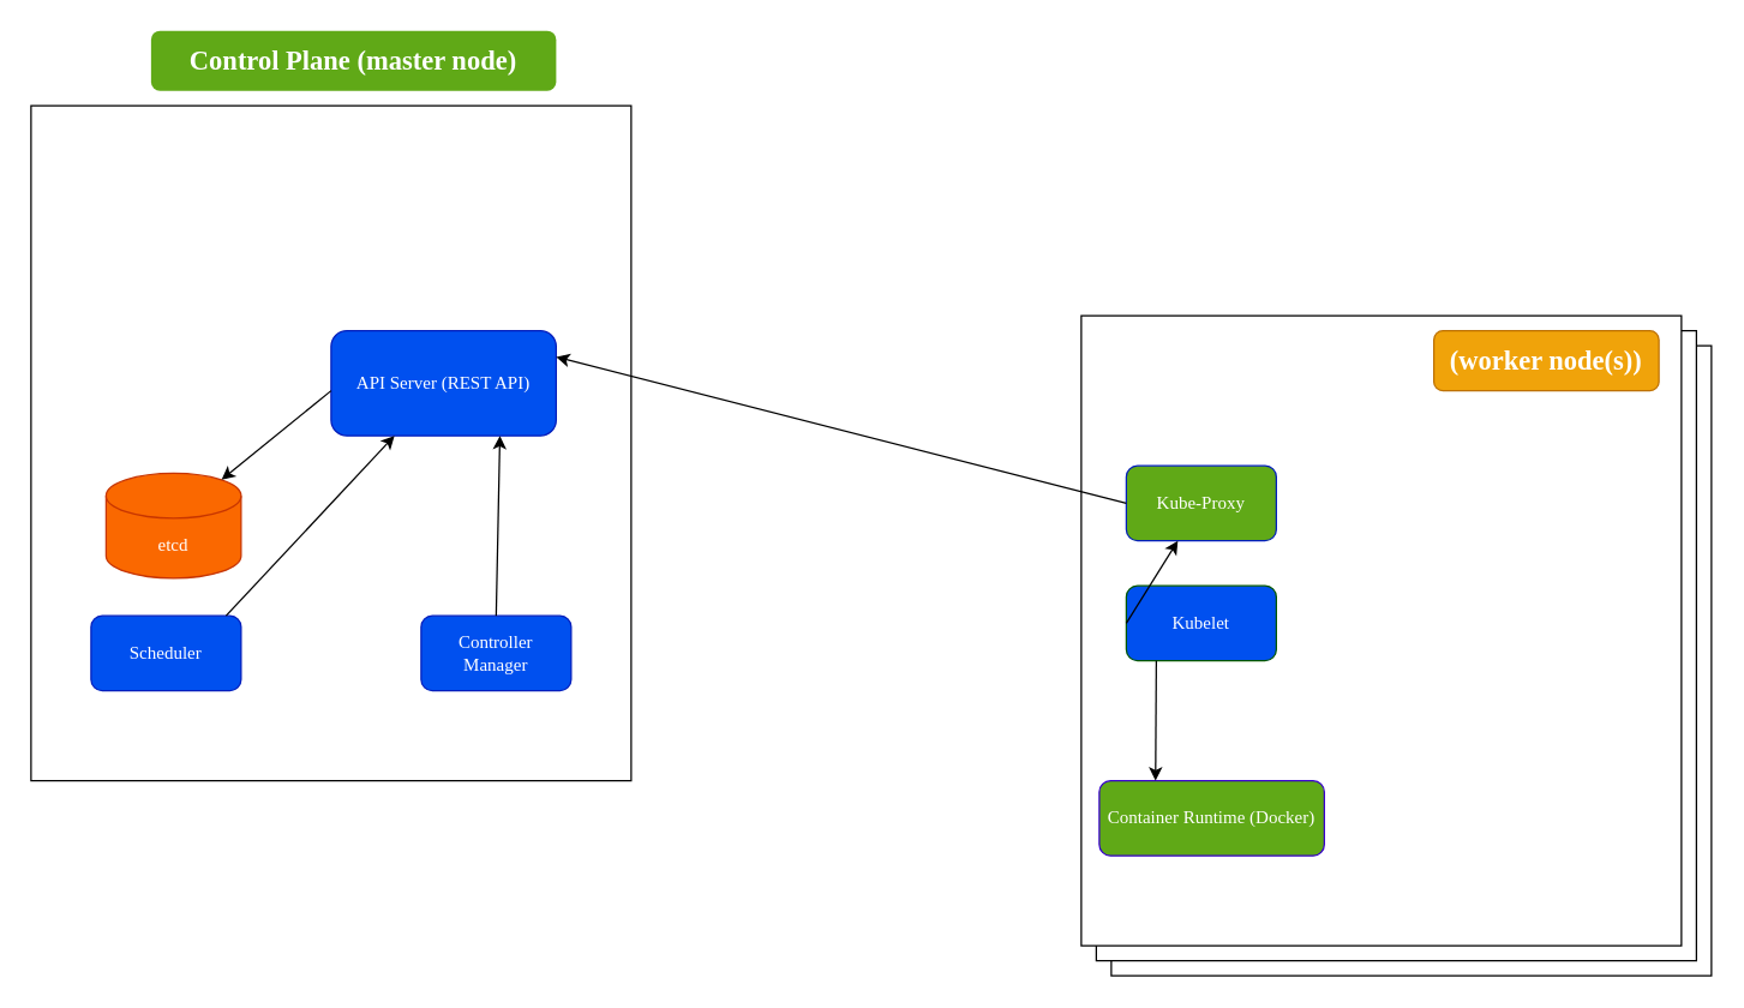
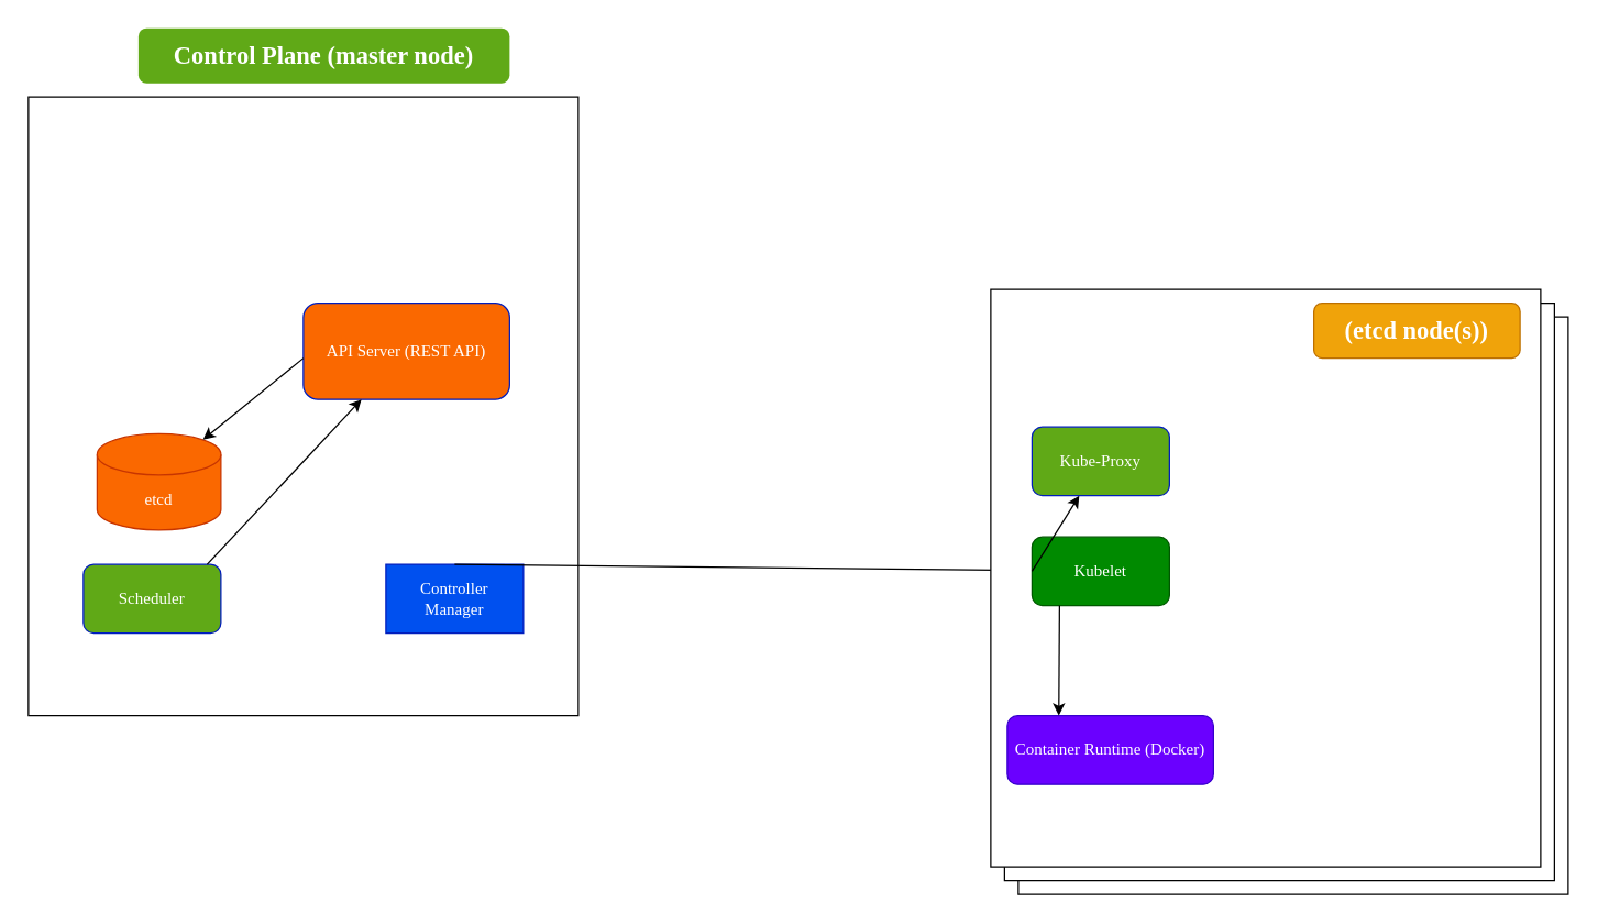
- <mxCell id="17" value="&lt;h2&gt;&lt;font color=&quot;#ffffff&quot; face=&quot;Comic Sans MS&quot;&gt;(worker node(s))&lt;/font&gt;&lt;/h2&gt;" style="rounded=1;whiteSpace=wrap;html=1;fillColor=#f0a30a;fontColor=#000000;strokeColor=#BD7000;" vertex="1" parent="1"><mxGeometry x="955" y="220" width="150" height="40" as="geometry" /></mxCell>
+ <mxCell id="17" value="&lt;h2&gt;&lt;font color=&quot;#ffffff&quot; face=&quot;Comic Sans MS&quot;&gt;(etcd node(s))&lt;/font&gt;&lt;/h2&gt;" style="rounded=1;whiteSpace=wrap;html=1;fillColor=#f0a30a;fontColor=#000000;strokeColor=#BD7000;" vertex="1" parent="1"><mxGeometry x="955" y="220" width="150" height="40" as="geometry" /></mxCell>
- <mxCell id="7" value="API Server (REST API)" style="rounded=1;whiteSpace=wrap;html=1;fontFamily=Comic Sans MS;fillColor=#0050ef;fontColor=#ffffff;strokeColor=#001DBC;" vertex="1" parent="1"><mxGeometry x="220" y="220" width="150" height="70" as="geometry" /></mxCell>
+ <mxCell id="7" value="API Server (REST API)" style="rounded=1;whiteSpace=wrap;html=1;fontFamily=Comic Sans MS;fillColor=#fa6800;fontColor=#ffffff;strokeColor=#001DBC;" vertex="1" parent="1"><mxGeometry x="220" y="220" width="150" height="70" as="geometry" /></mxCell>
- <mxCell id="19" value="" style="endArrow=classic;html=1;rounded=0;fontFamily=Comic Sans MS;fontColor=#FFFFFF;entryX=1;entryY=0.25;entryDx=0;entryDy=0;exitX=0;exitY=0.5;exitDx=0;exitDy=0;" edge="1" parent="1" source="16" target="7"><mxGeometry width="50" height="50" relative="1" as="geometry"><mxPoint x="810" y="360" as="sourcePoint" /><mxPoint x="860" y="310" as="targetPoint" /></mxGeometry></mxCell>
- <mxCell id="12" value="" style="endArrow=classic;html=1;rounded=0;fontFamily=Comic Sans MS;fontColor=#FFFFFF;exitX=0.5;exitY=0;exitDx=0;exitDy=0;entryX=0.75;entryY=1;entryDx=0;entryDy=0;" edge="1" parent="1" source="9" target="7"><mxGeometry width="50" height="50" relative="1" as="geometry"><mxPoint x="160" y="420" as="sourcePoint" /><mxPoint x="272.258" y="300" as="targetPoint" /></mxGeometry></mxCell>
+ <mxCell id="12" value="" style="endArrow=classic;html=1;rounded=0;fontFamily=Comic Sans MS;fontColor=#FFFFFF;exitX=0.5;exitY=0;exitDx=0;exitDy=0;" edge="1" parent="1" source="9" target="15"><mxGeometry width="50" height="50" relative="1" as="geometry"><mxPoint x="160" y="420" as="sourcePoint" /><mxPoint x="272.258" y="300" as="targetPoint" /></mxGeometry></mxCell>
- <mxCell id="15" value="Kubelet" style="rounded=1;whiteSpace=wrap;html=1;fontFamily=Comic Sans MS;fillColor=#0050ef;fontColor=#ffffff;strokeColor=#005700;" vertex="1" parent="1"><mxGeometry x="750" y="390" width="100" height="50" as="geometry" /></mxCell>
+ <mxCell id="15" value="Kubelet" style="rounded=1;whiteSpace=wrap;html=1;fontFamily=Comic Sans MS;fillColor=#008a00;fontColor=#ffffff;strokeColor=#005700;" vertex="1" parent="1"><mxGeometry x="750" y="390" width="100" height="50" as="geometry" /></mxCell>
- <mxCell id="8" value="Scheduler" style="rounded=1;whiteSpace=wrap;html=1;fontFamily=Comic Sans MS;fillColor=#0050ef;fontColor=#ffffff;strokeColor=#001DBC;" vertex="1" parent="1"><mxGeometry x="60" y="410" width="100" height="50" as="geometry" /></mxCell>
+ <mxCell id="8" value="Scheduler" style="rounded=1;whiteSpace=wrap;html=1;fontFamily=Comic Sans MS;fillColor=#60a917;fontColor=#ffffff;strokeColor=#001DBC;" vertex="1" parent="1"><mxGeometry x="60" y="410" width="100" height="50" as="geometry" /></mxCell>
- <mxCell id="9" value="Controller&lt;br&gt;Manager" style="rounded=1;whiteSpace=wrap;html=1;fontFamily=Comic Sans MS;fillColor=#0050ef;fontColor=#ffffff;strokeColor=#001DBC;" vertex="1" parent="1"><mxGeometry x="280" y="410" width="100" height="50" as="geometry" /></mxCell>
+ <mxCell id="9" value="Controller&lt;br&gt;Manager" style="whiteSpace=wrap;html=1;fontFamily=Comic Sans MS;fillColor=#0050ef;fontColor=#ffffff;strokeColor=#001DBC;rounded=0;" vertex="1" parent="1"><mxGeometry x="280" y="410" width="100" height="50" as="geometry" /></mxCell>
- <mxCell id="14" value="Container Runtime (Docker)" style="rounded=1;whiteSpace=wrap;html=1;fontFamily=Comic Sans MS;fillColor=#60a917;fontColor=#ffffff;strokeColor=#3700CC;" vertex="1" parent="1"><mxGeometry x="732" y="520" width="150" height="50" as="geometry" /></mxCell>
+ <mxCell id="14" value="Container Runtime (Docker)" style="rounded=1;whiteSpace=wrap;html=1;fontFamily=Comic Sans MS;fillColor=#6a00ff;fontColor=#ffffff;strokeColor=#3700CC;" vertex="1" parent="1"><mxGeometry x="732" y="520" width="150" height="50" as="geometry" /></mxCell>
